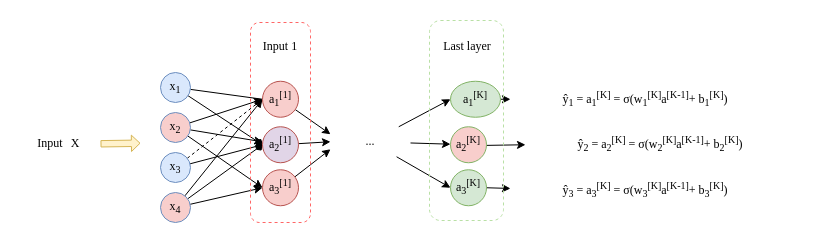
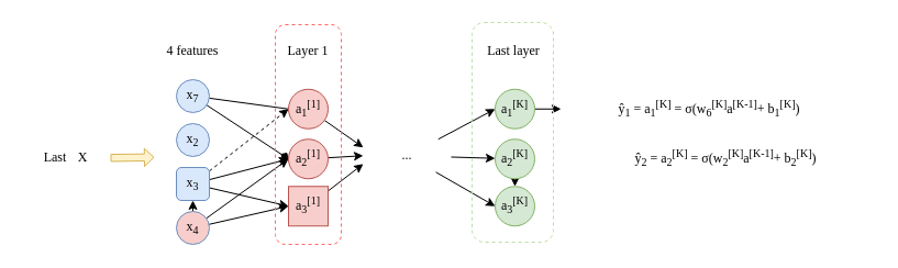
+ <mxCell id="19" value="4 features" style="text;html=1;strokeColor=none;fillColor=none;align=center;verticalAlign=middle;whiteSpace=wrap;rounded=0;fontFamily=Lucida Console;" parent="1" vertex="1"><mxGeometry x="135" y="31" width="80" height="30" as="geometry" /></mxCell>
- <mxCell id="27" value="Input 1" style="text;html=1;strokeColor=none;fillColor=none;align=center;verticalAlign=middle;whiteSpace=wrap;rounded=0;fontFamily=Lucida Console;" vertex="1" parent="1"><mxGeometry x="240" y="31" width="80" height="30" as="geometry" /></mxCell>
+ <mxCell id="27" value="Layer 1" style="text;html=1;strokeColor=none;fillColor=none;align=center;verticalAlign=middle;whiteSpace=wrap;rounded=0;fontFamily=Lucida Console;" vertex="1" parent="1"><mxGeometry x="240" y="31" width="80" height="30" as="geometry" /></mxCell>
- <mxCell id="4" value="x&lt;sub&gt;1&lt;/sub&gt;" style="ellipse;whiteSpace=wrap;html=1;aspect=fixed;fillColor=#dae8fc;strokeColor=#6c8ebf;fontFamily=Lucida Console;" parent="1" vertex="1"><mxGeometry x="160" y="72" width="30" height="30" as="geometry" /></mxCell>
+ <mxCell id="4" value="x&lt;sub&gt;7&lt;/sub&gt;" style="ellipse;whiteSpace=wrap;html=1;aspect=fixed;fillColor=#dae8fc;strokeColor=#6c8ebf;fontFamily=Lucida Console;" parent="1" vertex="1"><mxGeometry x="160" y="72" width="30" height="30" as="geometry" /></mxCell>
- <mxCell id="33" value="a&lt;sub&gt;1&lt;/sub&gt;&lt;sup&gt;[K]&lt;/sup&gt;" style="ellipse;whiteSpace=wrap;html=1;aspect=fixed;fillColor=#d5e8d4;strokeColor=#82b366;fontFamily=Lucida Console;direction=south;" vertex="1" parent="1"><mxGeometry x="450" y="80.75" width="50" height="36" as="geometry" /></mxCell>
+ <mxCell id="33" value="a&lt;sub&gt;1&lt;/sub&gt;&lt;sup&gt;[K]&lt;/sup&gt;" style="ellipse;whiteSpace=wrap;html=1;aspect=fixed;fillColor=#d5e8d4;strokeColor=#82b366;fontFamily=Lucida Console;direction=south;" vertex="1" parent="1"><mxGeometry x="450" y="80.75" width="36" height="36" as="geometry" /></mxCell>
- <mxCell id="38" value="ŷ&lt;sub&gt;1&lt;/sub&gt; = a&lt;sub&gt;1&lt;/sub&gt;&lt;sup&gt;[K]&lt;/sup&gt;&amp;nbsp;=&amp;nbsp;σ(w&lt;sub&gt;1&lt;/sub&gt;&lt;sup&gt;[K]&lt;/sup&gt;a&lt;sup&gt;[K-1]&lt;/sup&gt;+ b&lt;sub&gt;1&lt;/sub&gt;&lt;sup&gt;[K]&lt;/sup&gt;)" style="text;html=1;strokeColor=none;fillColor=none;align=center;verticalAlign=middle;whiteSpace=wrap;rounded=0;fontFamily=Lucida Console;" vertex="1" parent="1"><mxGeometry x="510" y="83.75" width="270" height="30" as="geometry" /></mxCell>
+ <mxCell id="38" value="ŷ&lt;sub&gt;1&lt;/sub&gt; = a&lt;sub&gt;1&lt;/sub&gt;&lt;sup&gt;[K]&lt;/sup&gt;&amp;nbsp;=&amp;nbsp;σ(w&lt;sub&gt;6&lt;/sub&gt;&lt;sup&gt;[K]&lt;/sup&gt;a&lt;sup&gt;[K-1]&lt;/sup&gt;+ b&lt;sub&gt;1&lt;/sub&gt;&lt;sup&gt;[K]&lt;/sup&gt;)" style="text;html=1;strokeColor=none;fillColor=none;align=center;verticalAlign=middle;whiteSpace=wrap;rounded=0;fontFamily=Lucida Console;" vertex="1" parent="1"><mxGeometry x="510" y="83.75" width="270" height="30" as="geometry" /></mxCell>
- <mxCell id="5" style="edgeStyle=none;rounded=0;orthogonalLoop=1;jettySize=auto;html=1;entryX=0.5;entryY=1;entryDx=0;entryDy=0;fontSize=10;" edge="1" parent="1" source="8" target="22"><mxGeometry relative="1" as="geometry" /></mxCell>
- <mxCell id="8" value="x&lt;sub&gt;2&lt;/sub&gt;" style="ellipse;whiteSpace=wrap;html=1;aspect=fixed;fillColor=#f8cecc;strokeColor=#6c8ebf;fontFamily=Lucida Console;" parent="1" vertex="1"><mxGeometry x="160" y="112" width="30" height="30" as="geometry" /></mxCell>
+ <mxCell id="8" value="x&lt;sub&gt;2&lt;/sub&gt;" style="ellipse;whiteSpace=wrap;html=1;aspect=fixed;fillColor=#dae8fc;strokeColor=#6c8ebf;fontFamily=Lucida Console;" parent="1" vertex="1"><mxGeometry x="160" y="112" width="30" height="30" as="geometry" /></mxCell>
- <mxCell id="6" style="edgeStyle=none;rounded=0;orthogonalLoop=1;jettySize=auto;html=1;fontSize=10;" edge="1" parent="1" source="8" target="24"><mxGeometry relative="1" as="geometry" /></mxCell>
- <mxCell id="17" value="Input" style="text;html=1;strokeColor=none;fillColor=none;align=center;verticalAlign=middle;whiteSpace=wrap;rounded=0;fontFamily=Lucida Console;" parent="1" vertex="1"><mxGeometry x="20" y="128" width="60" height="30" as="geometry" /></mxCell>
+ <mxCell id="17" value="Last" style="text;html=1;strokeColor=none;fillColor=none;align=center;verticalAlign=middle;whiteSpace=wrap;rounded=0;fontFamily=Lucida Console;" parent="1" vertex="1"><mxGeometry x="20" y="128" width="60" height="30" as="geometry" /></mxCell>
- <mxCell id="24" value="a&lt;sub&gt;2&lt;/sub&gt;&lt;sup&gt;[1]&lt;/sup&gt;" style="ellipse;whiteSpace=wrap;html=1;aspect=fixed;fillColor=#e1d5e7;strokeColor=#b85450;fontFamily=Lucida Console;" vertex="1" parent="1"><mxGeometry x="262" y="126.25" width="36" height="36" as="geometry" /></mxCell>
+ <mxCell id="24" value="a&lt;sub&gt;2&lt;/sub&gt;&lt;sup&gt;[1]&lt;/sup&gt;" style="ellipse;whiteSpace=wrap;html=1;aspect=fixed;fillColor=#f8cecc;strokeColor=#b85450;fontFamily=Lucida Console;" vertex="1" parent="1"><mxGeometry x="262" y="126.25" width="36" height="36" as="geometry" /></mxCell>
- <mxCell id="35" value="a&lt;sub&gt;2&lt;/sub&gt;&lt;sup&gt;[K]&lt;/sup&gt;" style="ellipse;whiteSpace=wrap;html=1;aspect=fixed;fillColor=#f8cecc;strokeColor=#82b366;fontFamily=Lucida Console;" vertex="1" parent="1"><mxGeometry x="450" y="126.25" width="36" height="36" as="geometry" /></mxCell>
+ <mxCell id="35" value="a&lt;sub&gt;2&lt;/sub&gt;&lt;sup&gt;[K]&lt;/sup&gt;" style="ellipse;whiteSpace=wrap;html=1;aspect=fixed;fillColor=#d5e8d4;strokeColor=#82b366;fontFamily=Lucida Console;" vertex="1" parent="1"><mxGeometry x="450" y="126.25" width="36" height="36" as="geometry" /></mxCell>
- <mxCell id="34" style="edgeStyle=none;rounded=0;orthogonalLoop=1;jettySize=auto;html=1;fontSize=10;" edge="1" parent="1" source="35" target="39"><mxGeometry relative="1" as="geometry" /></mxCell>
+ <mxCell id="34" style="edgeStyle=none;rounded=0;orthogonalLoop=1;jettySize=auto;html=1;fontSize=10;" edge="1" parent="1" source="35" target="37"><mxGeometry relative="1" as="geometry" /></mxCell>
- <mxCell id="10" style="edgeStyle=none;rounded=0;orthogonalLoop=1;jettySize=auto;html=1;entryX=0;entryY=0.5;entryDx=0;entryDy=0;fontSize=10;endArrow=diamond;" edge="1" parent="1" source="12" target="24"><mxGeometry relative="1" as="geometry" /></mxCell>
+ <mxCell id="10" style="edgeStyle=none;rounded=0;orthogonalLoop=1;jettySize=auto;html=1;entryX=0;entryY=0.5;entryDx=0;entryDy=0;fontSize=10;" edge="1" parent="1" source="12" target="24"><mxGeometry relative="1" as="geometry" /></mxCell>
- <mxCell id="13" style="edgeStyle=none;rounded=0;orthogonalLoop=1;jettySize=auto;html=1;entryX=0.5;entryY=1;entryDx=0;entryDy=0;fontSize=10;" edge="1" parent="1" source="16" target="22"><mxGeometry relative="1" as="geometry" /></mxCell>
+ <mxCell id="13" style="edgeStyle=none;rounded=0;orthogonalLoop=1;jettySize=auto;html=1;fontSize=10;" edge="1" parent="1" source="16" target="12"><mxGeometry relative="1" as="geometry" /></mxCell>
- <mxCell id="14" style="edgeStyle=none;rounded=0;orthogonalLoop=1;jettySize=auto;html=1;entryX=0;entryY=0.5;entryDx=0;entryDy=0;fontSize=10;endArrow=diamond;" edge="1" parent="1" source="16" target="24"><mxGeometry relative="1" as="geometry" /></mxCell>
+ <mxCell id="14" style="edgeStyle=none;rounded=0;orthogonalLoop=1;jettySize=auto;html=1;entryX=0;entryY=0.5;entryDx=0;entryDy=0;fontSize=10;" edge="1" parent="1" source="16" target="24"><mxGeometry relative="1" as="geometry" /></mxCell>
- <mxCell id="7" style="edgeStyle=none;rounded=0;orthogonalLoop=1;jettySize=auto;html=1;entryX=0;entryY=0.5;entryDx=0;entryDy=0;fontSize=10;" edge="1" parent="1" source="8" target="26"><mxGeometry relative="1" as="geometry" /></mxCell>
- <mxCell id="12" value="x&lt;sub&gt;3&lt;/sub&gt;" style="ellipse;whiteSpace=wrap;html=1;aspect=fixed;fillColor=#dae8fc;strokeColor=#6c8ebf;fontFamily=Lucida Console;" parent="1" vertex="1"><mxGeometry x="160" y="152" width="30" height="30" as="geometry" /></mxCell>
+ <mxCell id="12" value="x&lt;sub&gt;3&lt;/sub&gt;" style="whiteSpace=wrap;html=1;aspect=fixed;fillColor=#dae8fc;strokeColor=#6c8ebf;fontFamily=Lucida Console;rounded=1;" parent="1" vertex="1"><mxGeometry x="160" y="152" width="30" height="30" as="geometry" /></mxCell>
+ <mxCell id="11" style="edgeStyle=none;rounded=0;orthogonalLoop=1;jettySize=auto;html=1;entryX=0;entryY=0.5;entryDx=0;entryDy=0;fontSize=10;" edge="1" parent="1" source="12" target="26"><mxGeometry relative="1" as="geometry" /></mxCell>
- <mxCell id="26" value="a&lt;sub&gt;3&lt;/sub&gt;&lt;sup&gt;[1]&lt;/sup&gt;" style="ellipse;whiteSpace=wrap;html=1;aspect=fixed;fillColor=#f8cecc;strokeColor=#b85450;fontFamily=Lucida Console;" vertex="1" parent="1"><mxGeometry x="262" y="169.25" width="36" height="36" as="geometry" /></mxCell>
+ <mxCell id="26" value="a&lt;sub&gt;3&lt;/sub&gt;&lt;sup&gt;[1]&lt;/sup&gt;" style="whiteSpace=wrap;html=1;aspect=fixed;fillColor=#f8cecc;strokeColor=#b85450;fontFamily=Lucida Console;rounded=0;" vertex="1" parent="1"><mxGeometry x="262" y="169.25" width="36" height="36" as="geometry" /></mxCell>
- <mxCell id="36" style="edgeStyle=none;rounded=0;orthogonalLoop=1;jettySize=auto;html=1;fontSize=10;" edge="1" parent="1" source="37" target="40"><mxGeometry relative="1" as="geometry" /></mxCell>
- <mxCell id="40" value="ŷ&lt;sub&gt;3&lt;/sub&gt; = a&lt;sub&gt;3&lt;/sub&gt;&lt;sup&gt;[K]&lt;/sup&gt;&amp;nbsp;=&amp;nbsp;σ(w&lt;sub&gt;3&lt;/sub&gt;&lt;sup&gt;[K]&lt;/sup&gt;a&lt;sup&gt;[K-1]&lt;/sup&gt;+ b&lt;sub&gt;3&lt;/sub&gt;&lt;sup&gt;[K]&lt;/sup&gt;)" style="text;html=1;strokeColor=none;fillColor=none;align=center;verticalAlign=middle;whiteSpace=wrap;rounded=0;fontFamily=Lucida Console;" vertex="1" parent="1"><mxGeometry x="510" y="175.25" width="270" height="30" as="geometry" /></mxCell>
